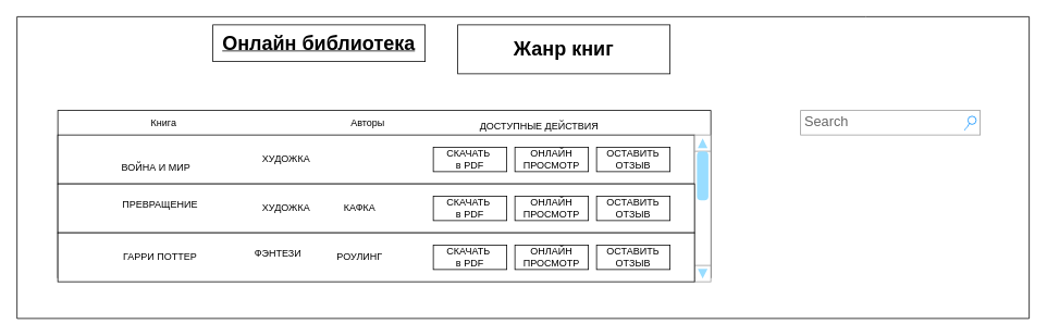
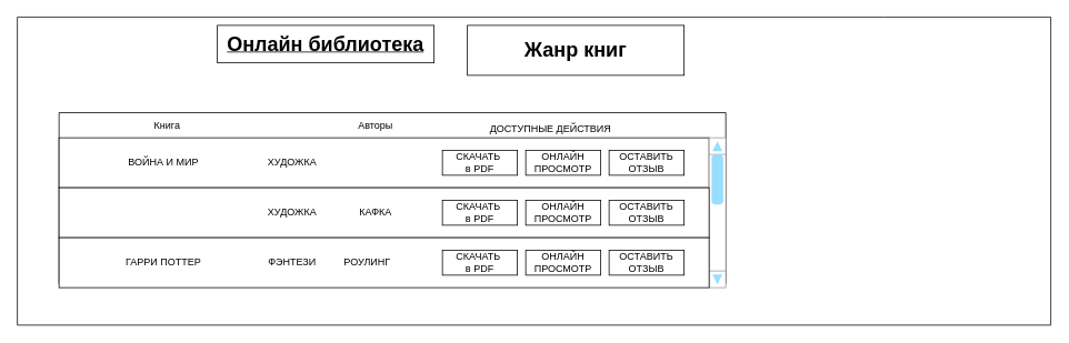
- <mxCell id="3" value="Search" style="strokeWidth=1;shadow=0;dashed=0;align=center;html=1;shape=mxgraph.mockup.forms.searchBox;strokeColor=#999999;mainText=;strokeColor2=#008cff;fontColor=#666666;fontSize=17;align=left;spacingLeft=3;rounded=0;labelBackgroundColor=none;comic=1;" parent="1" vertex="1"><mxGeometry x="980" y="135" width="220" height="30" as="geometry" /></mxCell>
- <mxCell id="6" value="ВОЙНА И МИР" style="text;html=1;align=center;verticalAlign=middle;resizable=0;points=[];autosize=1;strokeColor=none;fillColor=none;" parent="1" vertex="1"><mxGeometry x="140" y="195" width="100" height="20" as="geometry" /></mxCell>
+ <mxCell id="6" value="ВОЙНА И МИР" style="text;html=1;align=center;verticalAlign=middle;resizable=0;points=[];autosize=1;strokeColor=none;fillColor=none;" parent="1" vertex="1"><mxGeometry x="145" y="185" width="100" height="20" as="geometry" /></mxCell>
- <mxCell id="19" value="ПРЕВРАЩЕНИЕ" style="text;html=1;align=center;verticalAlign=middle;resizable=0;points=[];autosize=1;strokeColor=none;fillColor=none;" parent="1" vertex="1"><mxGeometry x="140" y="240" width="110" height="20" as="geometry" /></mxCell>
- <mxCell id="15" value="КАФКА" style="text;html=1;strokeColor=none;fillColor=none;align=center;verticalAlign=middle;whiteSpace=wrap;rounded=0;" parent="1" vertex="1"><mxGeometry x="410" y="240" width="60" height="30" as="geometry" /></mxCell>
+ <mxCell id="15" value="КАФКА" style="text;html=1;strokeColor=none;fillColor=none;align=center;verticalAlign=middle;whiteSpace=wrap;rounded=0;" parent="1" vertex="1"><mxGeometry x="420" y="240" width="60" height="30" as="geometry" /></mxCell>
- <mxCell id="13" value="ФЭНТЕЗИ" style="text;html=1;strokeColor=none;fillColor=none;align=center;verticalAlign=middle;whiteSpace=wrap;rounded=0;" parent="1" vertex="1"><mxGeometry x="310" y="295" width="60" height="30" as="geometry" /></mxCell>
+ <mxCell id="13" value="ФЭНТЕЗИ" style="text;html=1;strokeColor=none;fillColor=none;align=center;verticalAlign=middle;whiteSpace=wrap;rounded=0;" parent="1" vertex="1"><mxGeometry x="320" y="300" width="60" height="30" as="geometry" /></mxCell>
